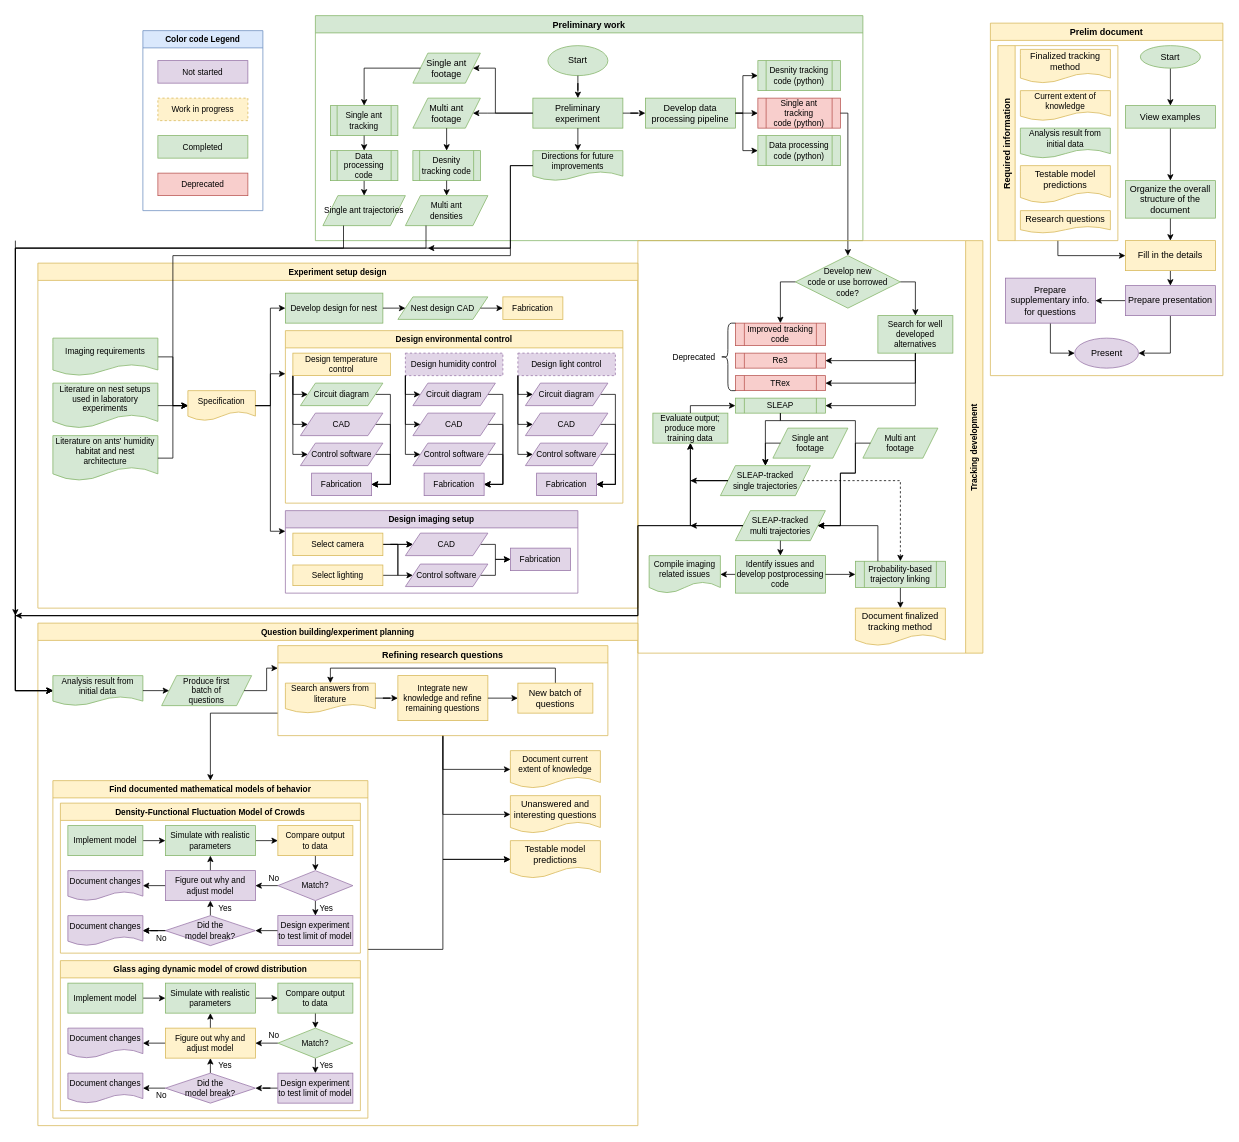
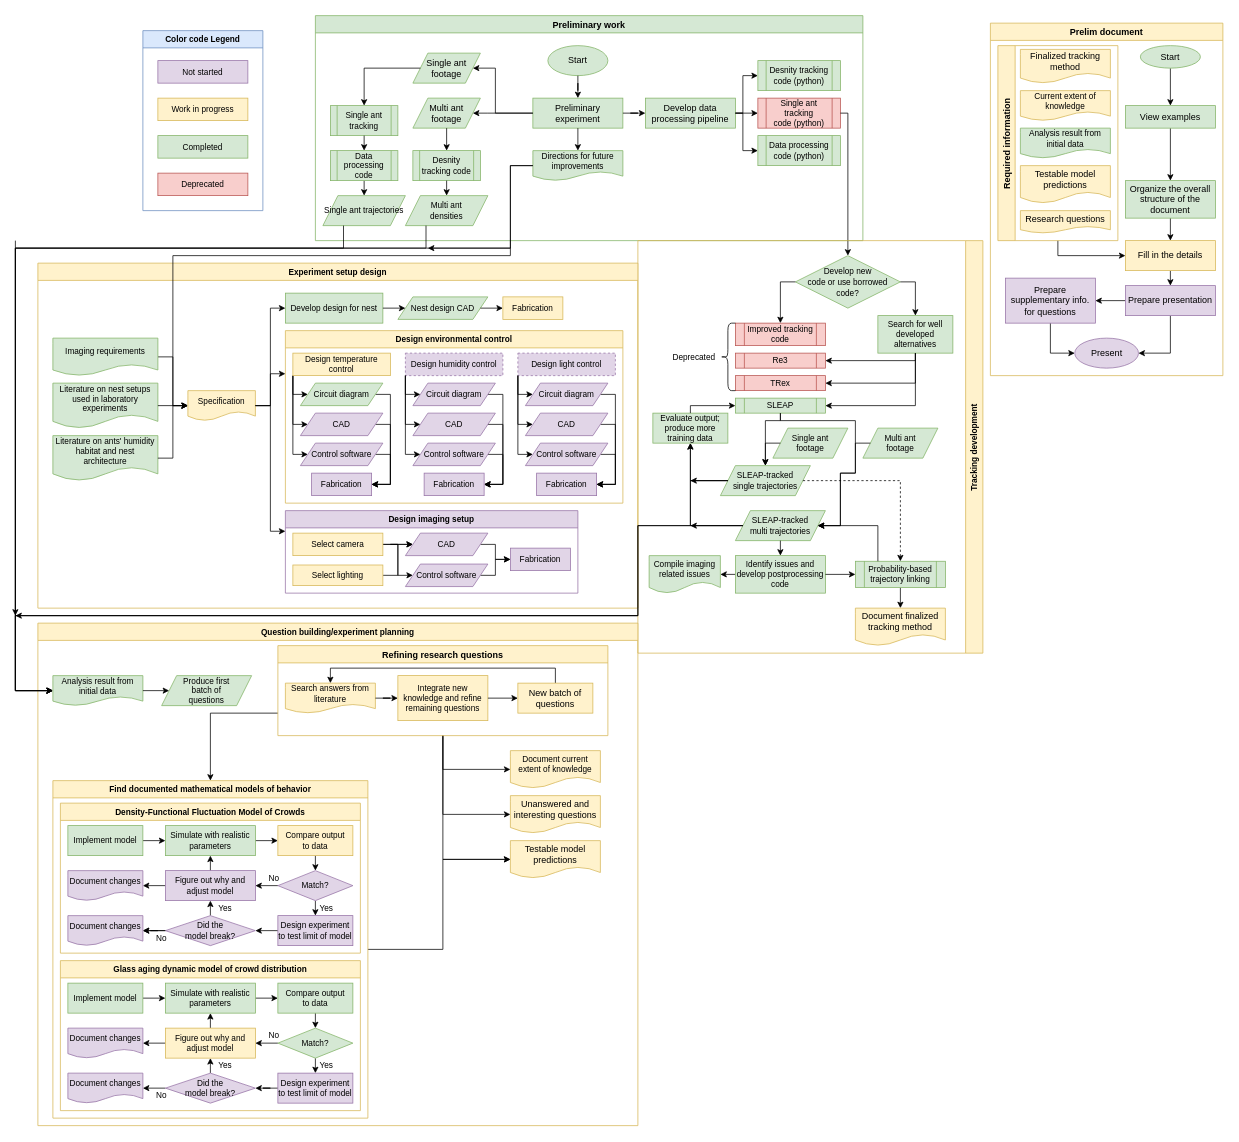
- <mxCell id="130" value="Work in progress" style="rounded=0;whiteSpace=wrap;html=1;fontSize=11;fillColor=#fff2cc;strokeColor=#d6b656;dashed=1;" parent="128" vertex="1"><mxGeometry x="20" y="90" width="120" height="30" as="geometry" /></mxCell>
+ <mxCell id="130" value="Work in progress" style="rounded=0;whiteSpace=wrap;html=1;fontSize=11;fillColor=#fff2cc;strokeColor=#d6b656;" parent="128" vertex="1"><mxGeometry x="20" y="90" width="120" height="30" as="geometry" /></mxCell>
- <mxCell id="202" style="edgeStyle=orthogonalEdgeStyle;rounded=0;orthogonalLoop=1;jettySize=auto;html=1;exitX=1;exitY=0.5;exitDx=0;exitDy=0;entryX=0;entryY=0.25;entryDx=0;entryDy=0;" parent="134" source="135" target="195" edge="1"><mxGeometry relative="1" as="geometry"><mxPoint x="320" y="89.765" as="targetPoint" /></mxGeometry></mxCell>
